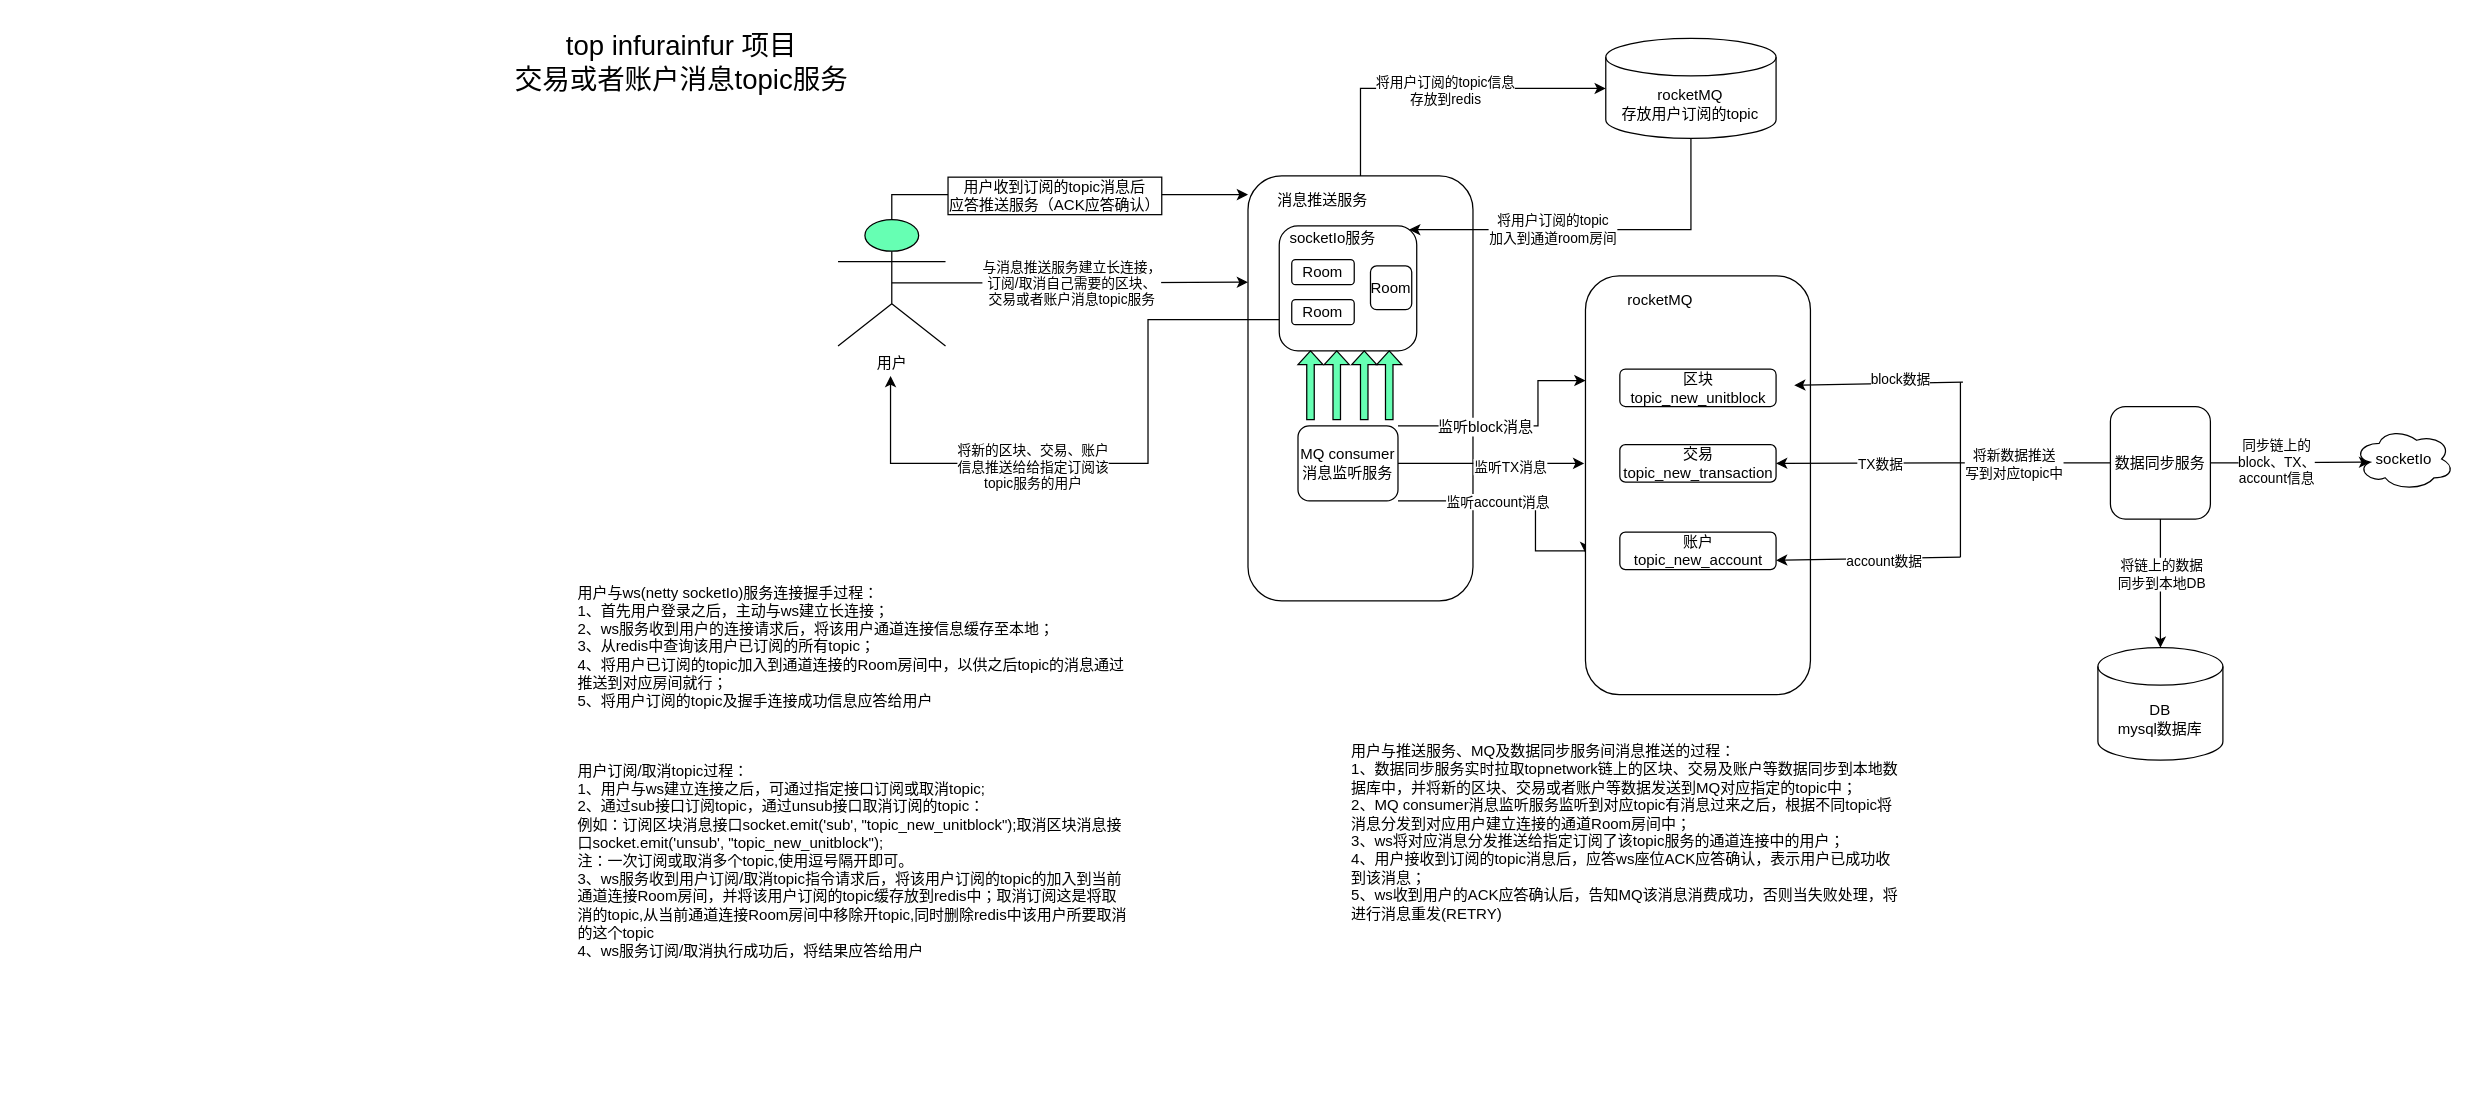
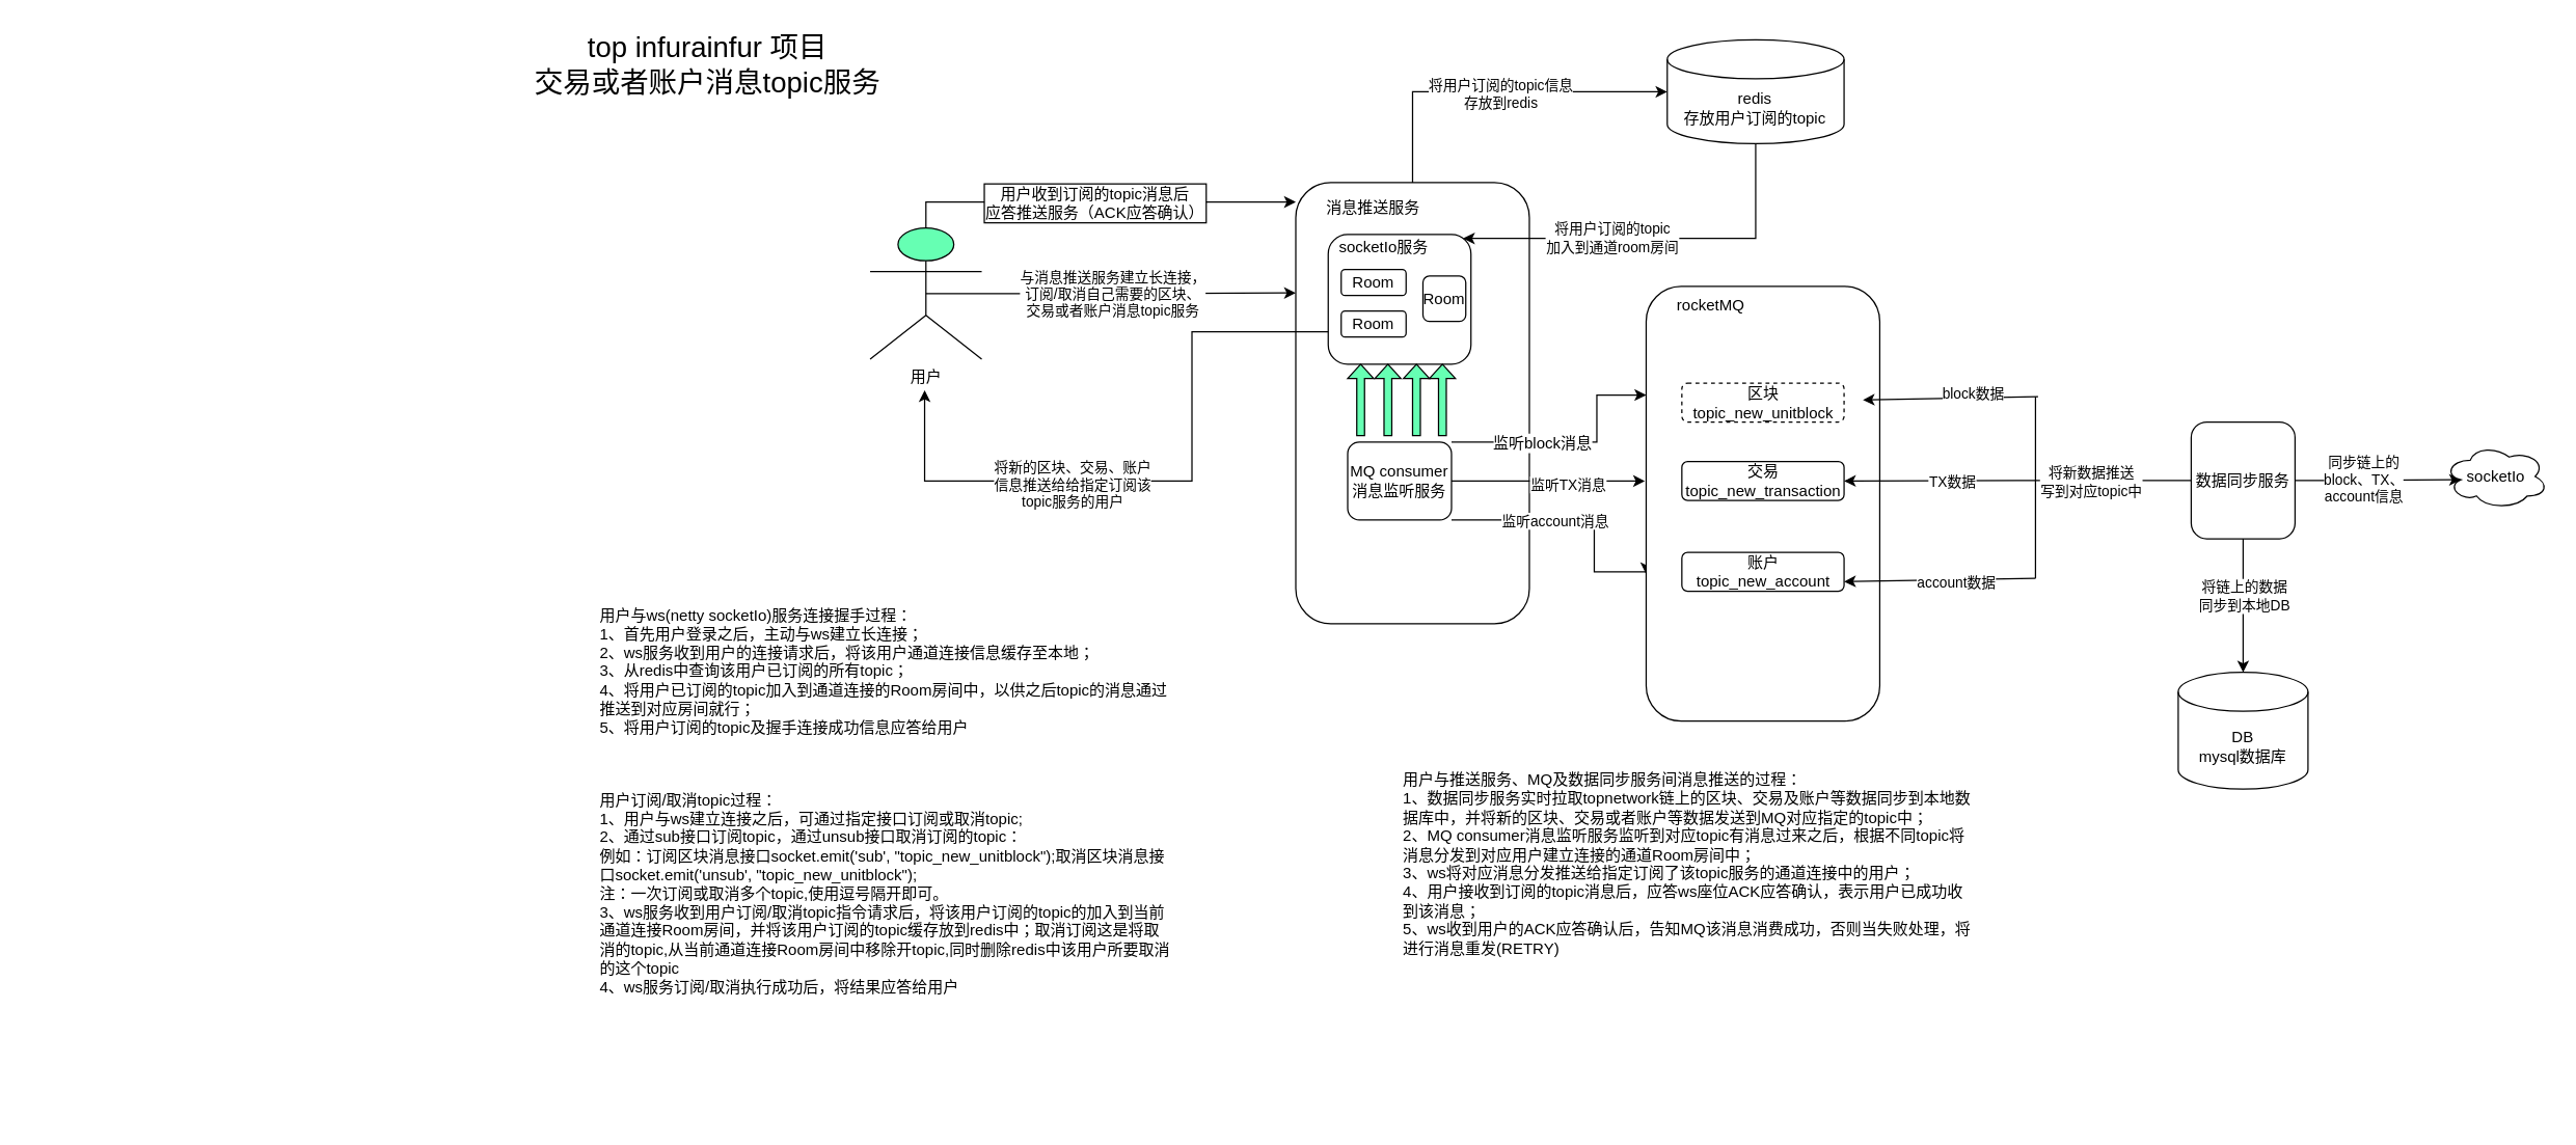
- <mxCell id="49" value="rocketMQ&lt;br&gt;存放用户订阅的topic" style="shape=cylinder3;whiteSpace=wrap;html=1;boundedLbl=1;backgroundOutline=1;size=15;" vertex="1" parent="1"><mxGeometry x="1284.25" y="30" width="136.25" height="80" as="geometry" /></mxCell>
+ <mxCell id="49" value="redis&lt;br&gt;存放用户订阅的topic" style="shape=cylinder3;whiteSpace=wrap;html=1;boundedLbl=1;backgroundOutline=1;size=15;" vertex="1" parent="1"><mxGeometry x="1284.25" y="30" width="136.25" height="80" as="geometry" /></mxCell>
- <mxCell id="21" value="rocketMQ" style="text;html=1;strokeColor=none;fillColor=none;align=center;verticalAlign=middle;whiteSpace=wrap;rounded=0;" vertex="1" parent="1"><mxGeometry x="1288" y="230" width="80" height="20" as="geometry" /></mxCell>
+ <mxCell id="21" value="rocketMQ" style="text;html=1;strokeColor=none;fillColor=none;align=center;verticalAlign=middle;whiteSpace=wrap;rounded=0;" vertex="1" parent="1"><mxGeometry x="1278" y="225" width="80" height="20" as="geometry" /></mxCell>
- <mxCell id="20" value="区块&lt;br&gt;topic_new_unitblock" style="rounded=1;whiteSpace=wrap;html=1;" vertex="1" parent="1"><mxGeometry x="1295.5" y="294.5" width="125" height="30" as="geometry" /></mxCell>
+ <mxCell id="20" value="区块&lt;br&gt;topic_new_unitblock" style="rounded=1;whiteSpace=wrap;html=1;dashed=1;" vertex="1" parent="1"><mxGeometry x="1295.5" y="294.5" width="125" height="30" as="geometry" /></mxCell>
